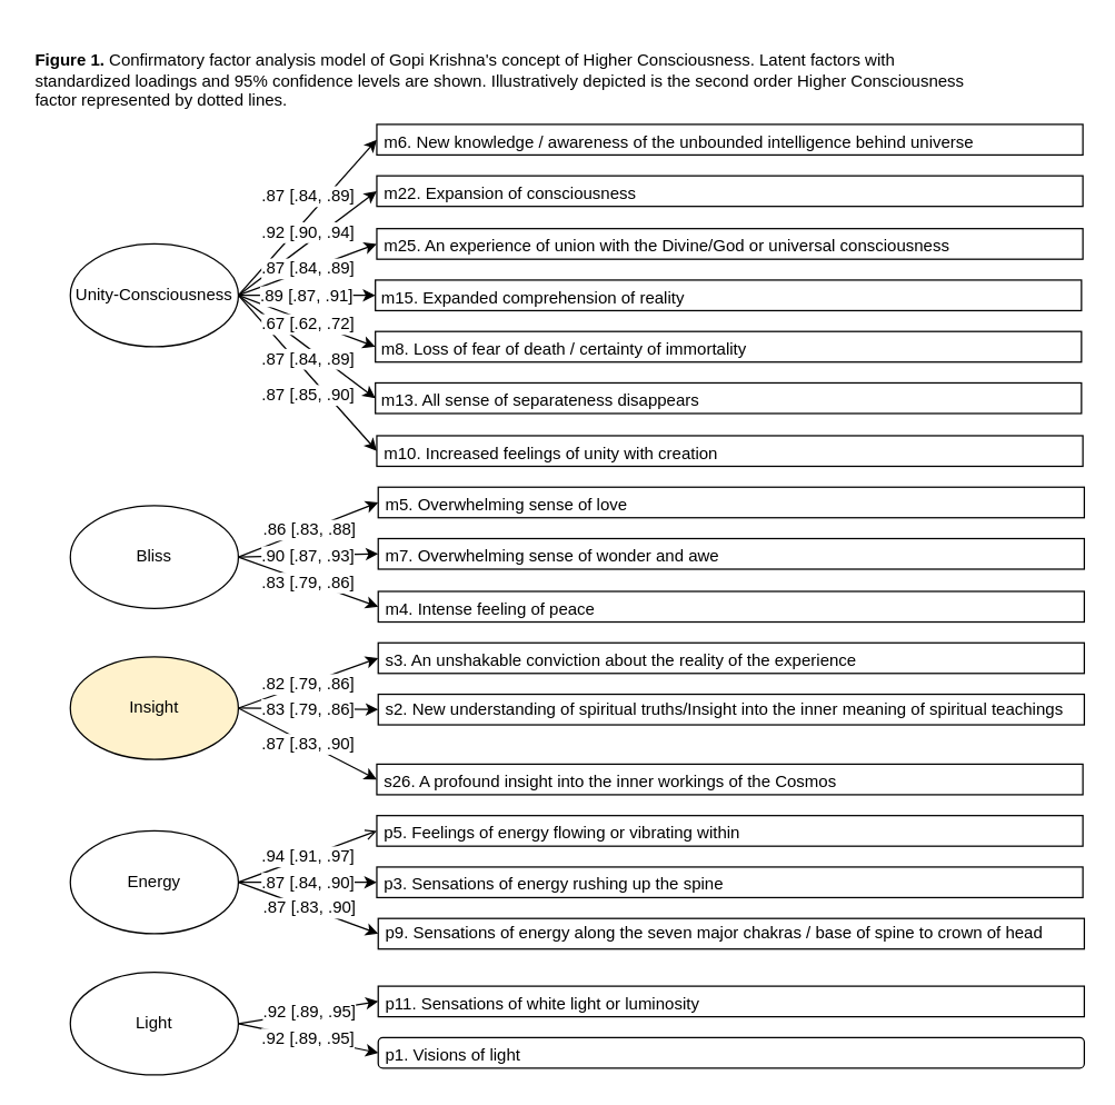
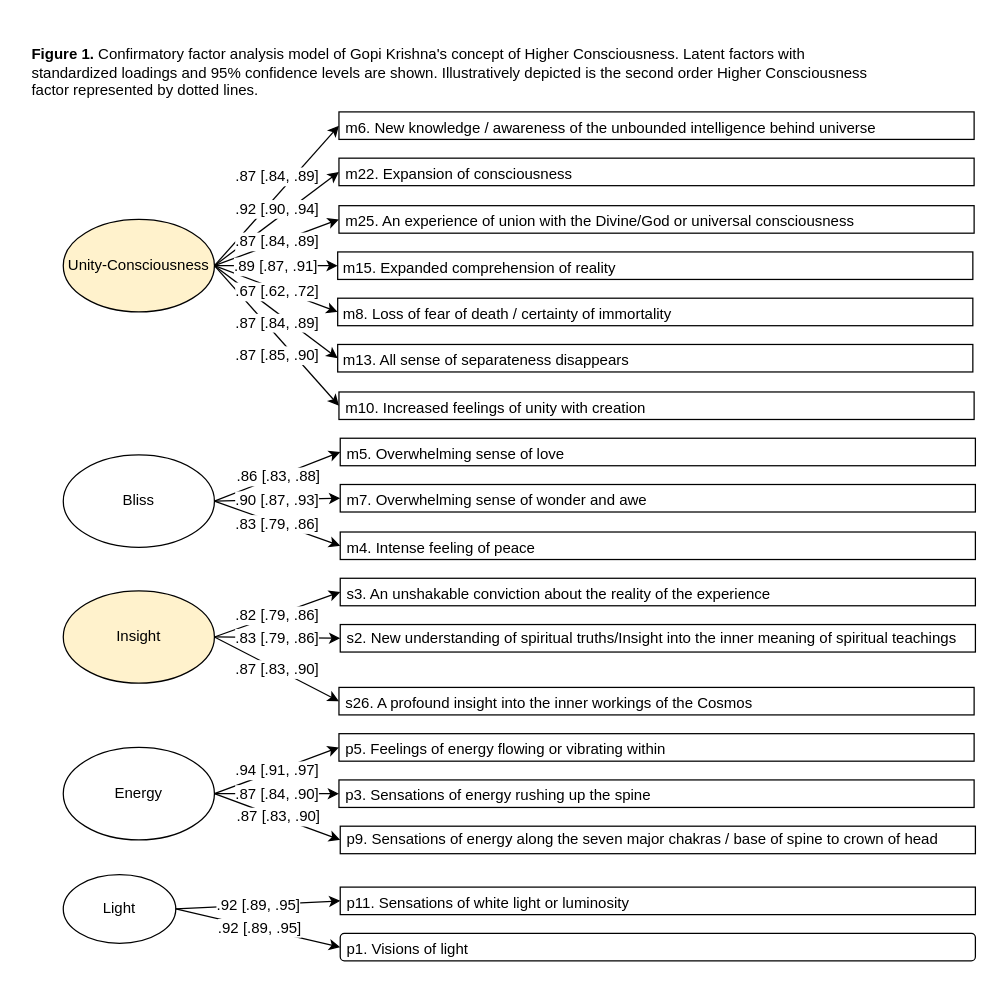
- <mxCell id="3" value="Unity-Consciousness" style="ellipse;whiteSpace=wrap;html=1;fontSize=12;" parent="1" vertex="1"><mxGeometry x="50" y="175.048" width="120.898" height="73.905" as="geometry" /></mxCell>
+ <mxCell id="3" value="Unity-Consciousness" style="ellipse;whiteSpace=wrap;html=1;fontSize=12;fillColor=#fff2cc;" parent="1" vertex="1"><mxGeometry x="50" y="175.048" width="120.898" height="73.905" as="geometry" /></mxCell>
- <mxCell id="18" value="" style="endArrow=open;html=1;rounded=0;entryX=0;entryY=0.5;entryDx=0;entryDy=0;exitX=1;exitY=0.5;exitDx=0;exitDy=0;fontSize=12;" parent="1" source="5" target="56" edge="1"><mxGeometry width="50" height="50" relative="1" as="geometry"><mxPoint x="154.121" y="559.276" as="sourcePoint" /><mxPoint x="280.556" y="576.238" as="targetPoint" /></mxGeometry></mxCell>
+ <mxCell id="18" value="" style="endArrow=classic;html=1;rounded=0;entryX=0;entryY=0.5;entryDx=0;entryDy=0;exitX=1;exitY=0.5;exitDx=0;exitDy=0;fontSize=12;" parent="1" source="5" target="56" edge="1"><mxGeometry width="50" height="50" relative="1" as="geometry"><mxPoint x="154.121" y="559.276" as="sourcePoint" /><mxPoint x="280.556" y="576.238" as="targetPoint" /></mxGeometry></mxCell>
- <mxCell id="6" value="&lt;div style=&quot;font-size: 12px;&quot;&gt;Light&lt;/div&gt;" style="ellipse;whiteSpace=wrap;html=1;fontSize=12;" parent="1" vertex="1"><mxGeometry x="50" y="698.995" width="120.898" height="73.905" as="geometry" /></mxCell>
+ <mxCell id="6" value="&lt;div style=&quot;font-size: 12px;&quot;&gt;Light&lt;/div&gt;" style="ellipse;whiteSpace=wrap;html=1;fontSize=12;" parent="1" vertex="1"><mxGeometry x="50" y="698.995" width="90" height="55" as="geometry" /></mxCell>
